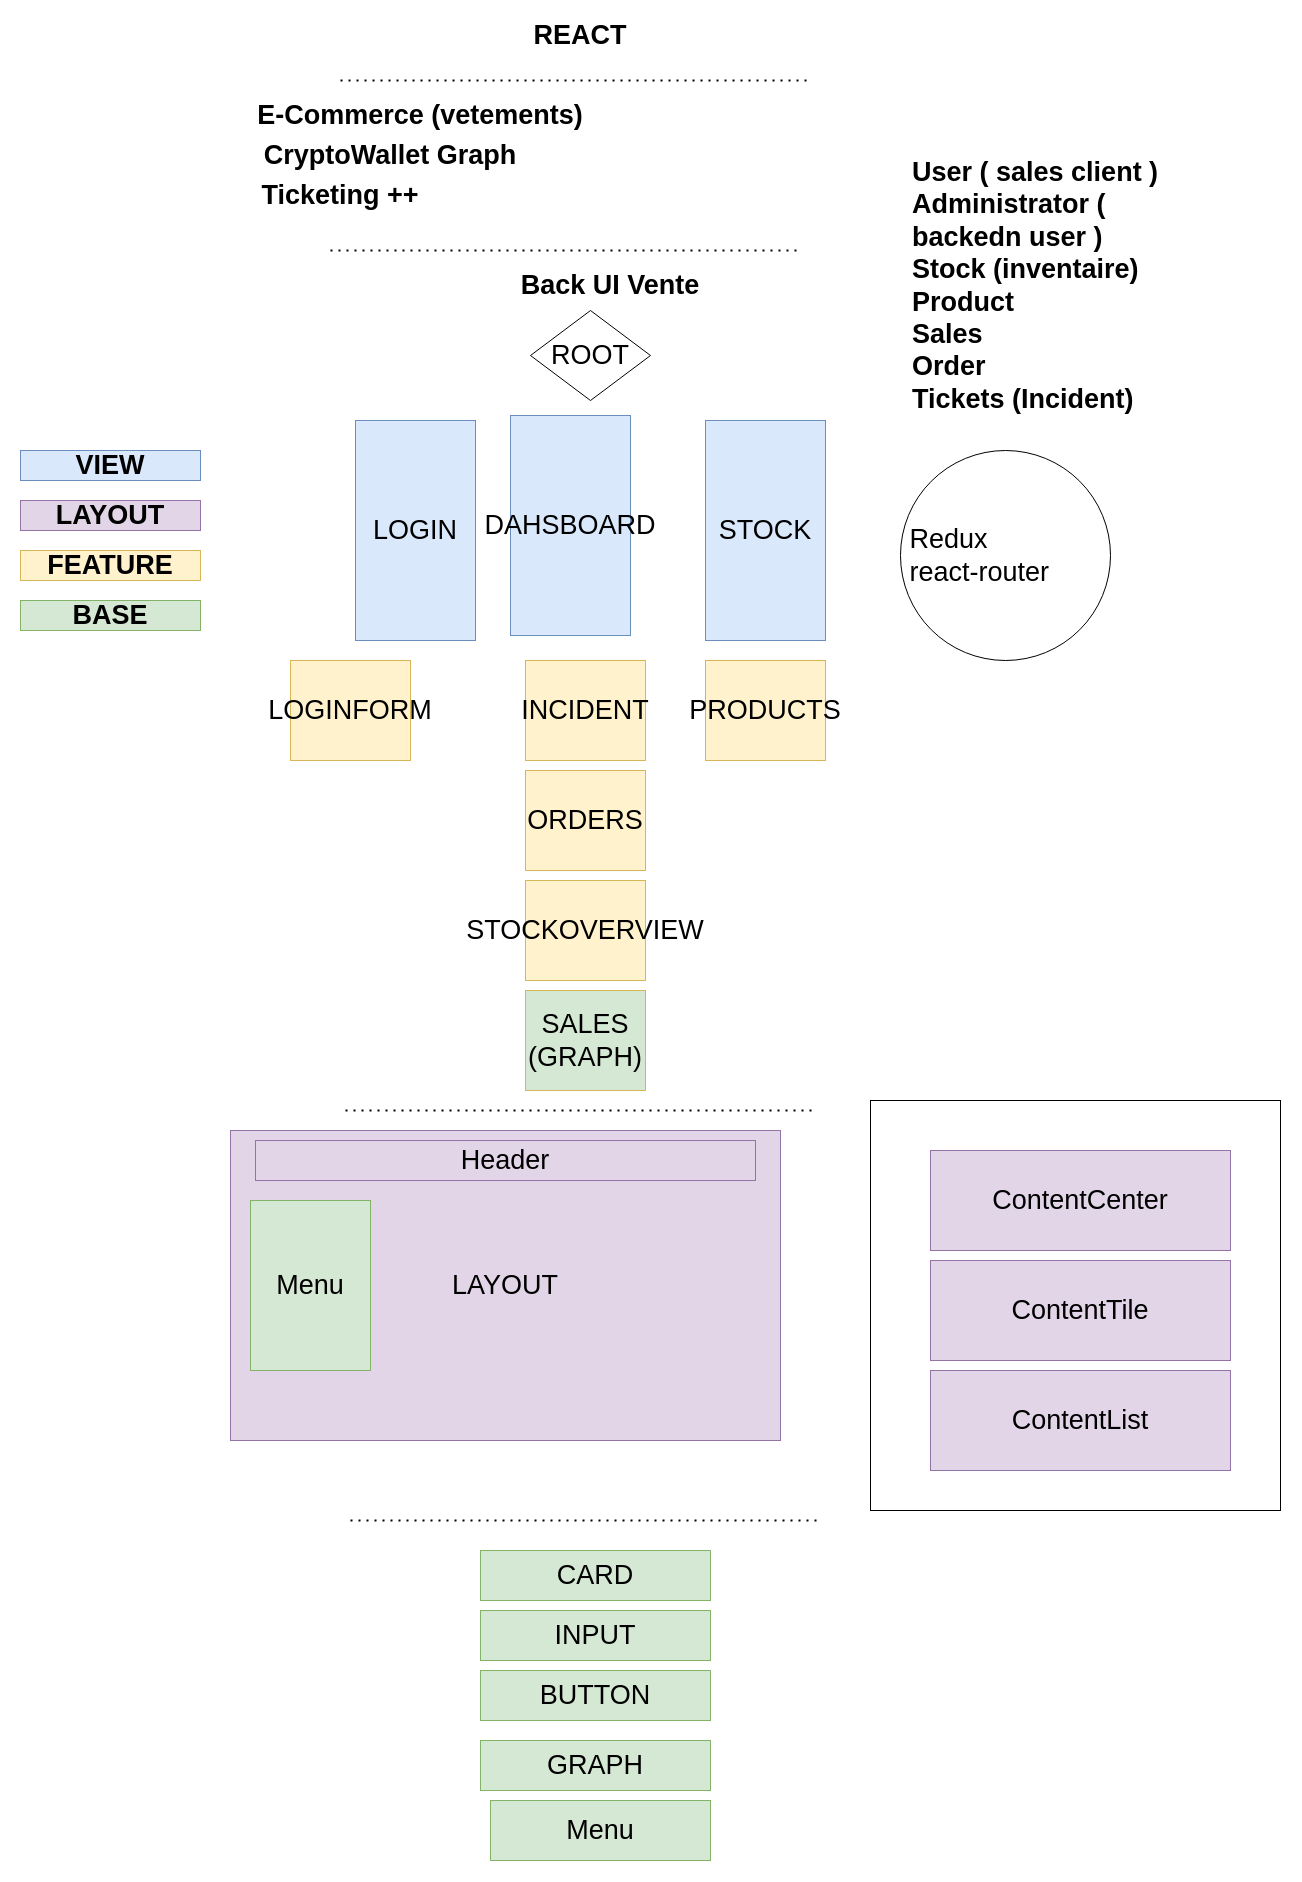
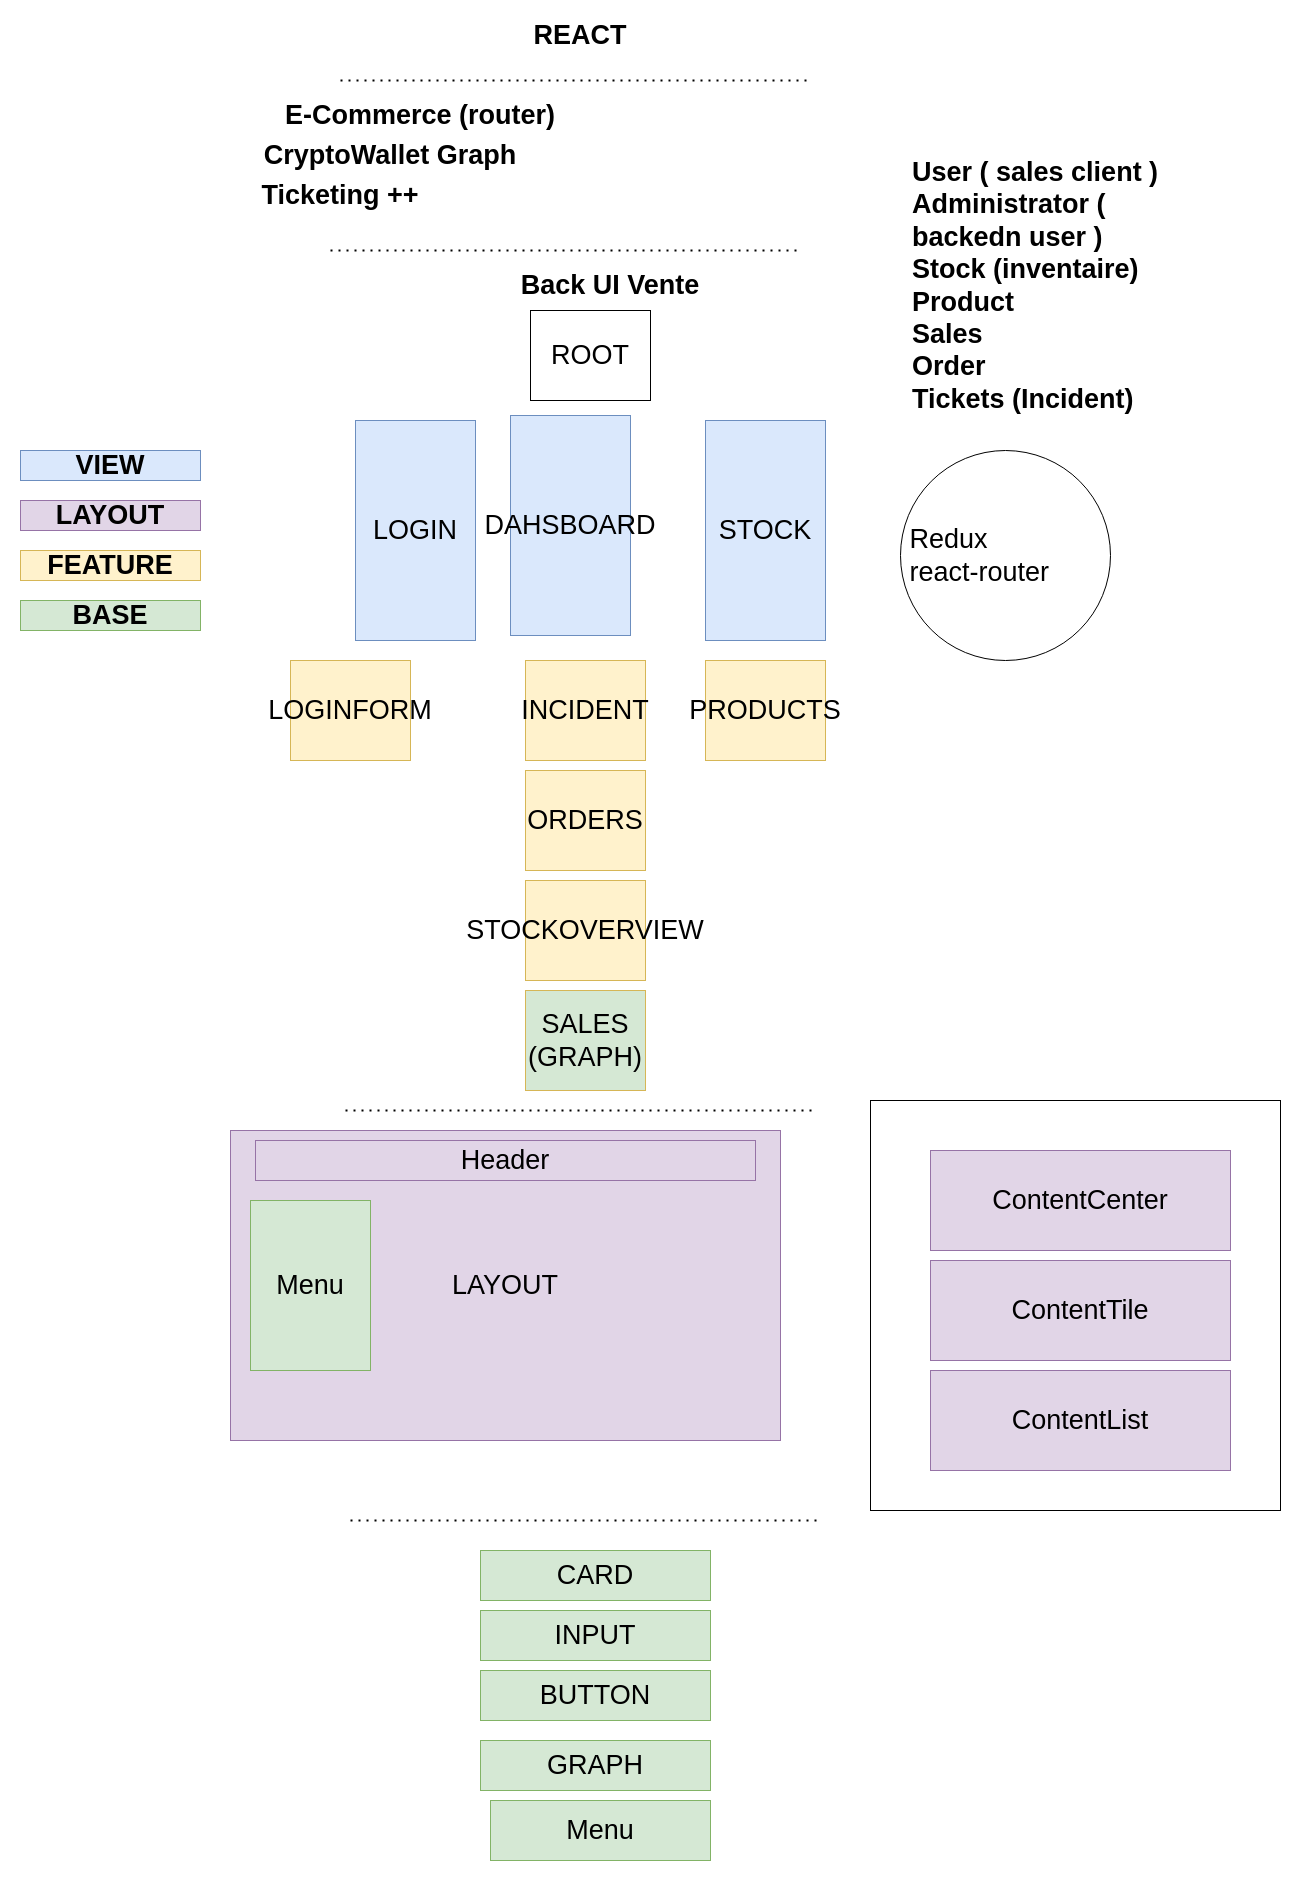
- <mxCell id="5" value="&lt;b&gt;&lt;font style=&quot;font-size: 27px&quot;&gt;E-Commerce (vetements)&lt;/font&gt;&lt;/b&gt;" style="text;html=1;strokeColor=none;fillColor=none;align=center;verticalAlign=middle;whiteSpace=wrap;rounded=0;fontColor=default;" vertex="1" parent="1"><mxGeometry x="230" y="100" width="380" height="30" as="geometry" /></mxCell>
+ <mxCell id="5" value="&lt;b&gt;&lt;font style=&quot;font-size: 27px&quot;&gt;E-Commerce (router)&lt;/font&gt;&lt;/b&gt;" style="text;html=1;strokeColor=none;fillColor=none;align=center;verticalAlign=middle;whiteSpace=wrap;rounded=0;fontColor=default;" vertex="1" parent="1"><mxGeometry x="230" y="100" width="380" height="30" as="geometry" /></mxCell>
- <mxCell id="4" value="ROOT" style="rhombus;whiteSpace=wrap;html=1;fontSize=27;fontColor=default;fillColor=default;strokeColor=default;" vertex="1" parent="1"><mxGeometry x="530" y="310" width="120" height="90" as="geometry" /></mxCell>
+ <mxCell id="4" value="ROOT" style="rounded=0;whiteSpace=wrap;html=1;fontSize=27;fontColor=default;fillColor=default;strokeColor=default;" vertex="1" parent="1"><mxGeometry x="530" y="310" width="120" height="90" as="geometry" /></mxCell>
